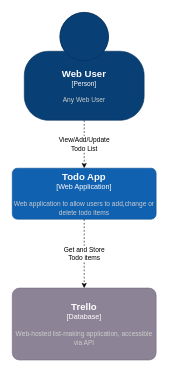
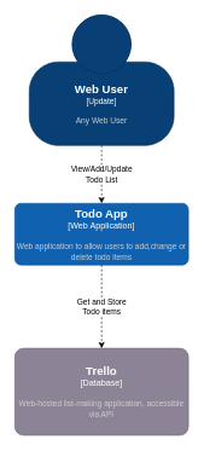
- <mxCell id="3" value="&lt;font style=&quot;font-size: 16px&quot;&gt;&lt;b&gt;Web User&lt;/b&gt;&lt;/font&gt;&lt;div&gt;[Person]&lt;/div&gt;&lt;br&gt;&lt;div&gt;&lt;font style=&quot;font-size: 11px&quot;&gt;&lt;font color=&quot;#cccccc&quot;&gt;Any Web User&lt;/font&gt;&lt;/div&gt;" style="html=1;fontSize=11;dashed=0;whiteSpace=wrap;fillColor=#083F75;strokeColor=#06315C;fontColor=#ffffff;shape=mxgraph.c4.person2;align=center;metaEdit=1;points=[[0.5,0,0],[1,0.5,0],[1,0.75,0],[0.75,1,0],[0.5,1,0],[0.25,1,0],[0,0.75,0],[0,0.5,0]];resizable=0;" parent="1" vertex="1"><mxGeometry x="40" y="20" width="200" height="180" as="geometry" /></mxCell>
+ <mxCell id="3" value="&lt;font style=&quot;font-size: 16px&quot;&gt;&lt;b&gt;Web User&lt;/b&gt;&lt;/font&gt;&lt;div&gt;[Update]&lt;/div&gt;&lt;br&gt;&lt;div&gt;&lt;font style=&quot;font-size: 11px&quot;&gt;&lt;font color=&quot;#cccccc&quot;&gt;Any Web User&lt;/font&gt;&lt;/div&gt;" style="html=1;fontSize=11;dashed=0;whiteSpace=wrap;fillColor=#083F75;strokeColor=#06315C;fontColor=#ffffff;shape=mxgraph.c4.person2;align=center;metaEdit=1;points=[[0.5,0,0],[1,0.5,0],[1,0.75,0],[0.75,1,0],[0.5,1,0],[0.25,1,0],[0,0.75,0],[0,0.5,0]];resizable=0;" parent="1" vertex="1"><mxGeometry x="40" y="20" width="200" height="180" as="geometry" /></mxCell>
